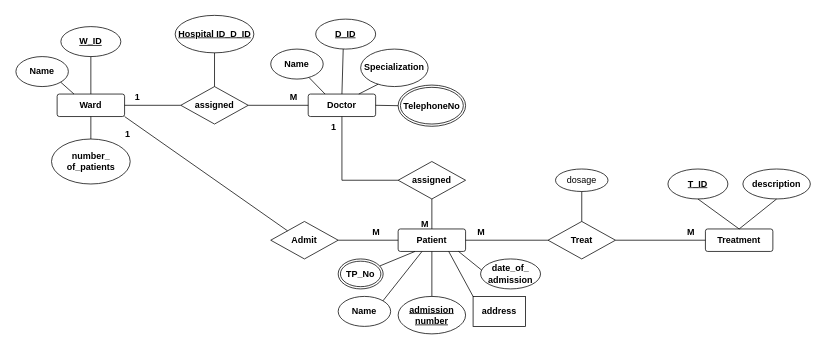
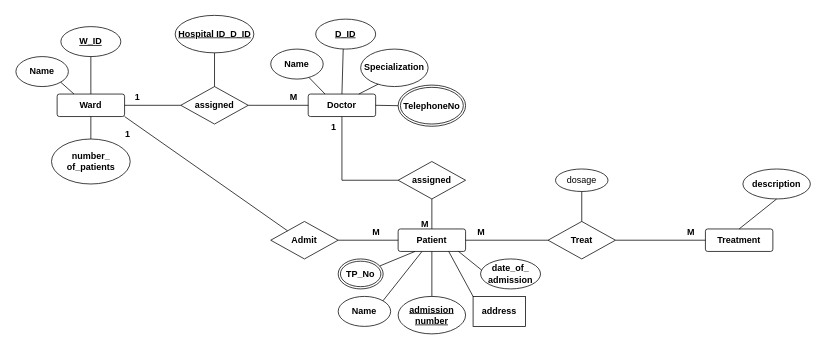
- <mxCell id="33" value="&lt;b&gt;T_ID&lt;/b&gt;" style="ellipse;whiteSpace=wrap;html=1;align=center;fontStyle=4;" parent="1" vertex="1"><mxGeometry x="890" y="225" width="80" height="40" as="geometry" /></mxCell>
- <mxCell id="35" value="" style="endArrow=none;html=1;rounded=0;exitX=0.5;exitY=1;exitDx=0;exitDy=0;entryX=0.5;entryY=0;entryDx=0;entryDy=0;" parent="1" source="33" target="29" edge="1"><mxGeometry relative="1" as="geometry"><mxPoint x="910" y="295" as="sourcePoint" /><mxPoint x="1070" y="295" as="targetPoint" /></mxGeometry></mxCell>
